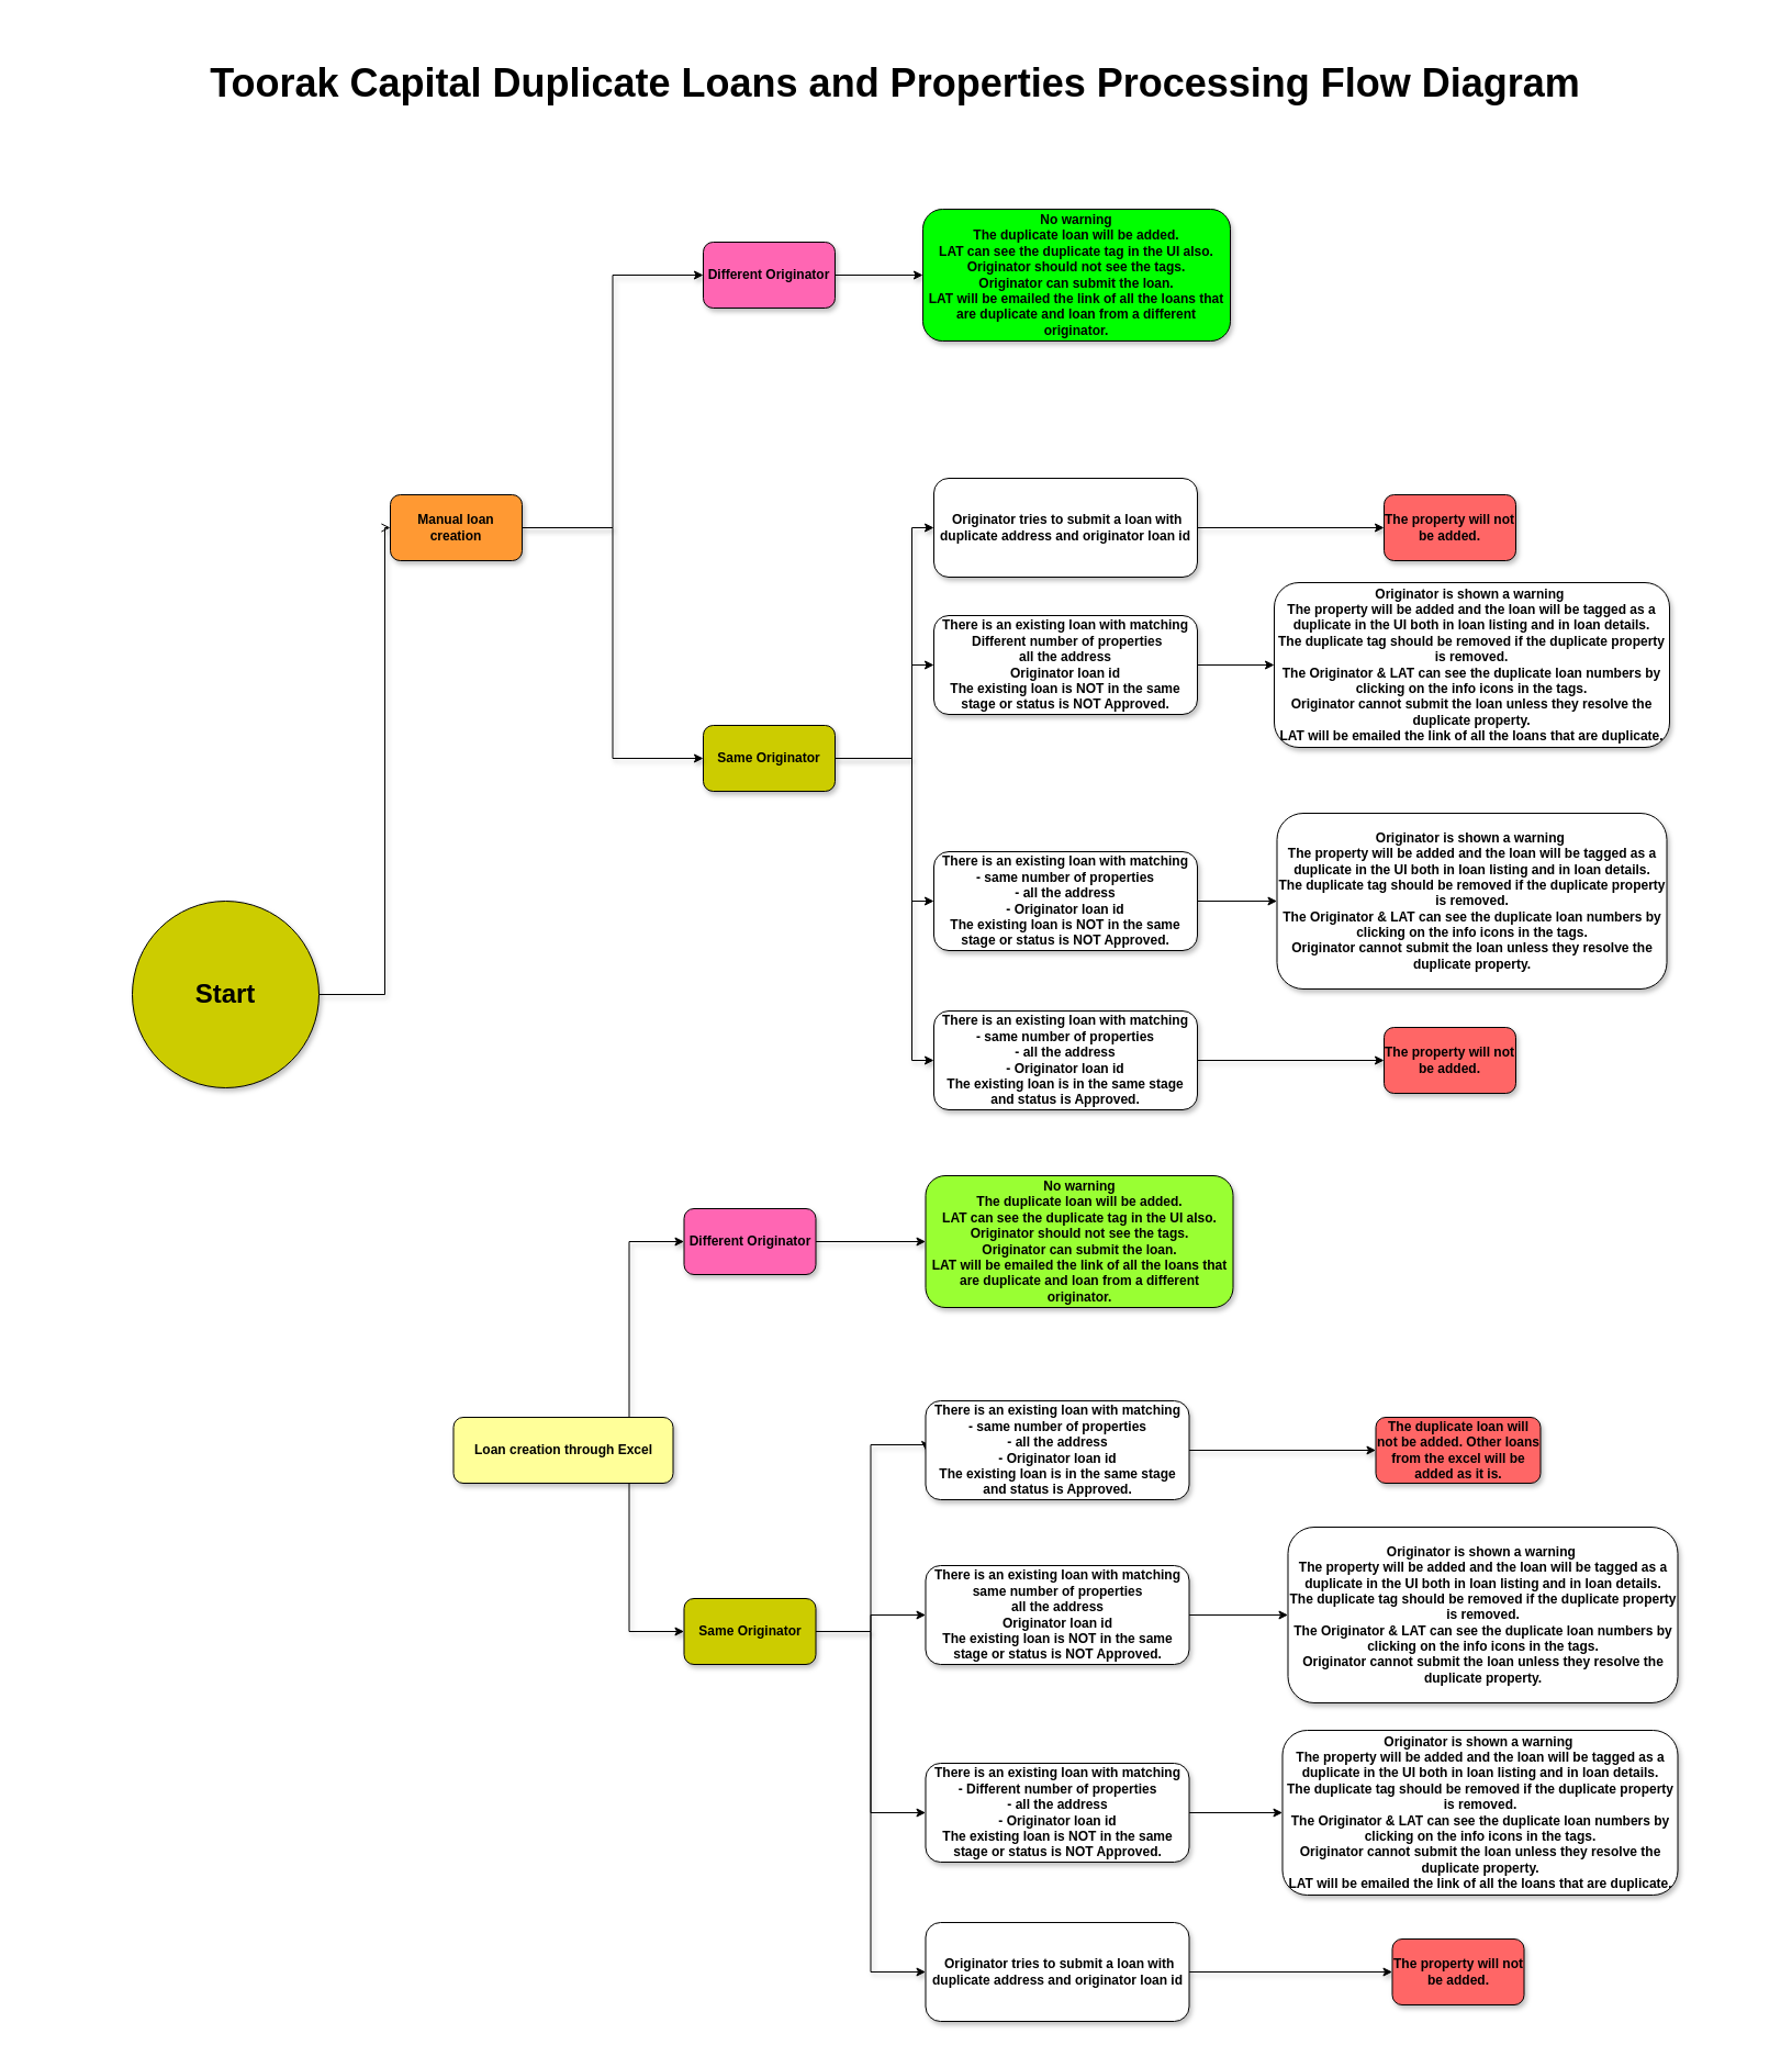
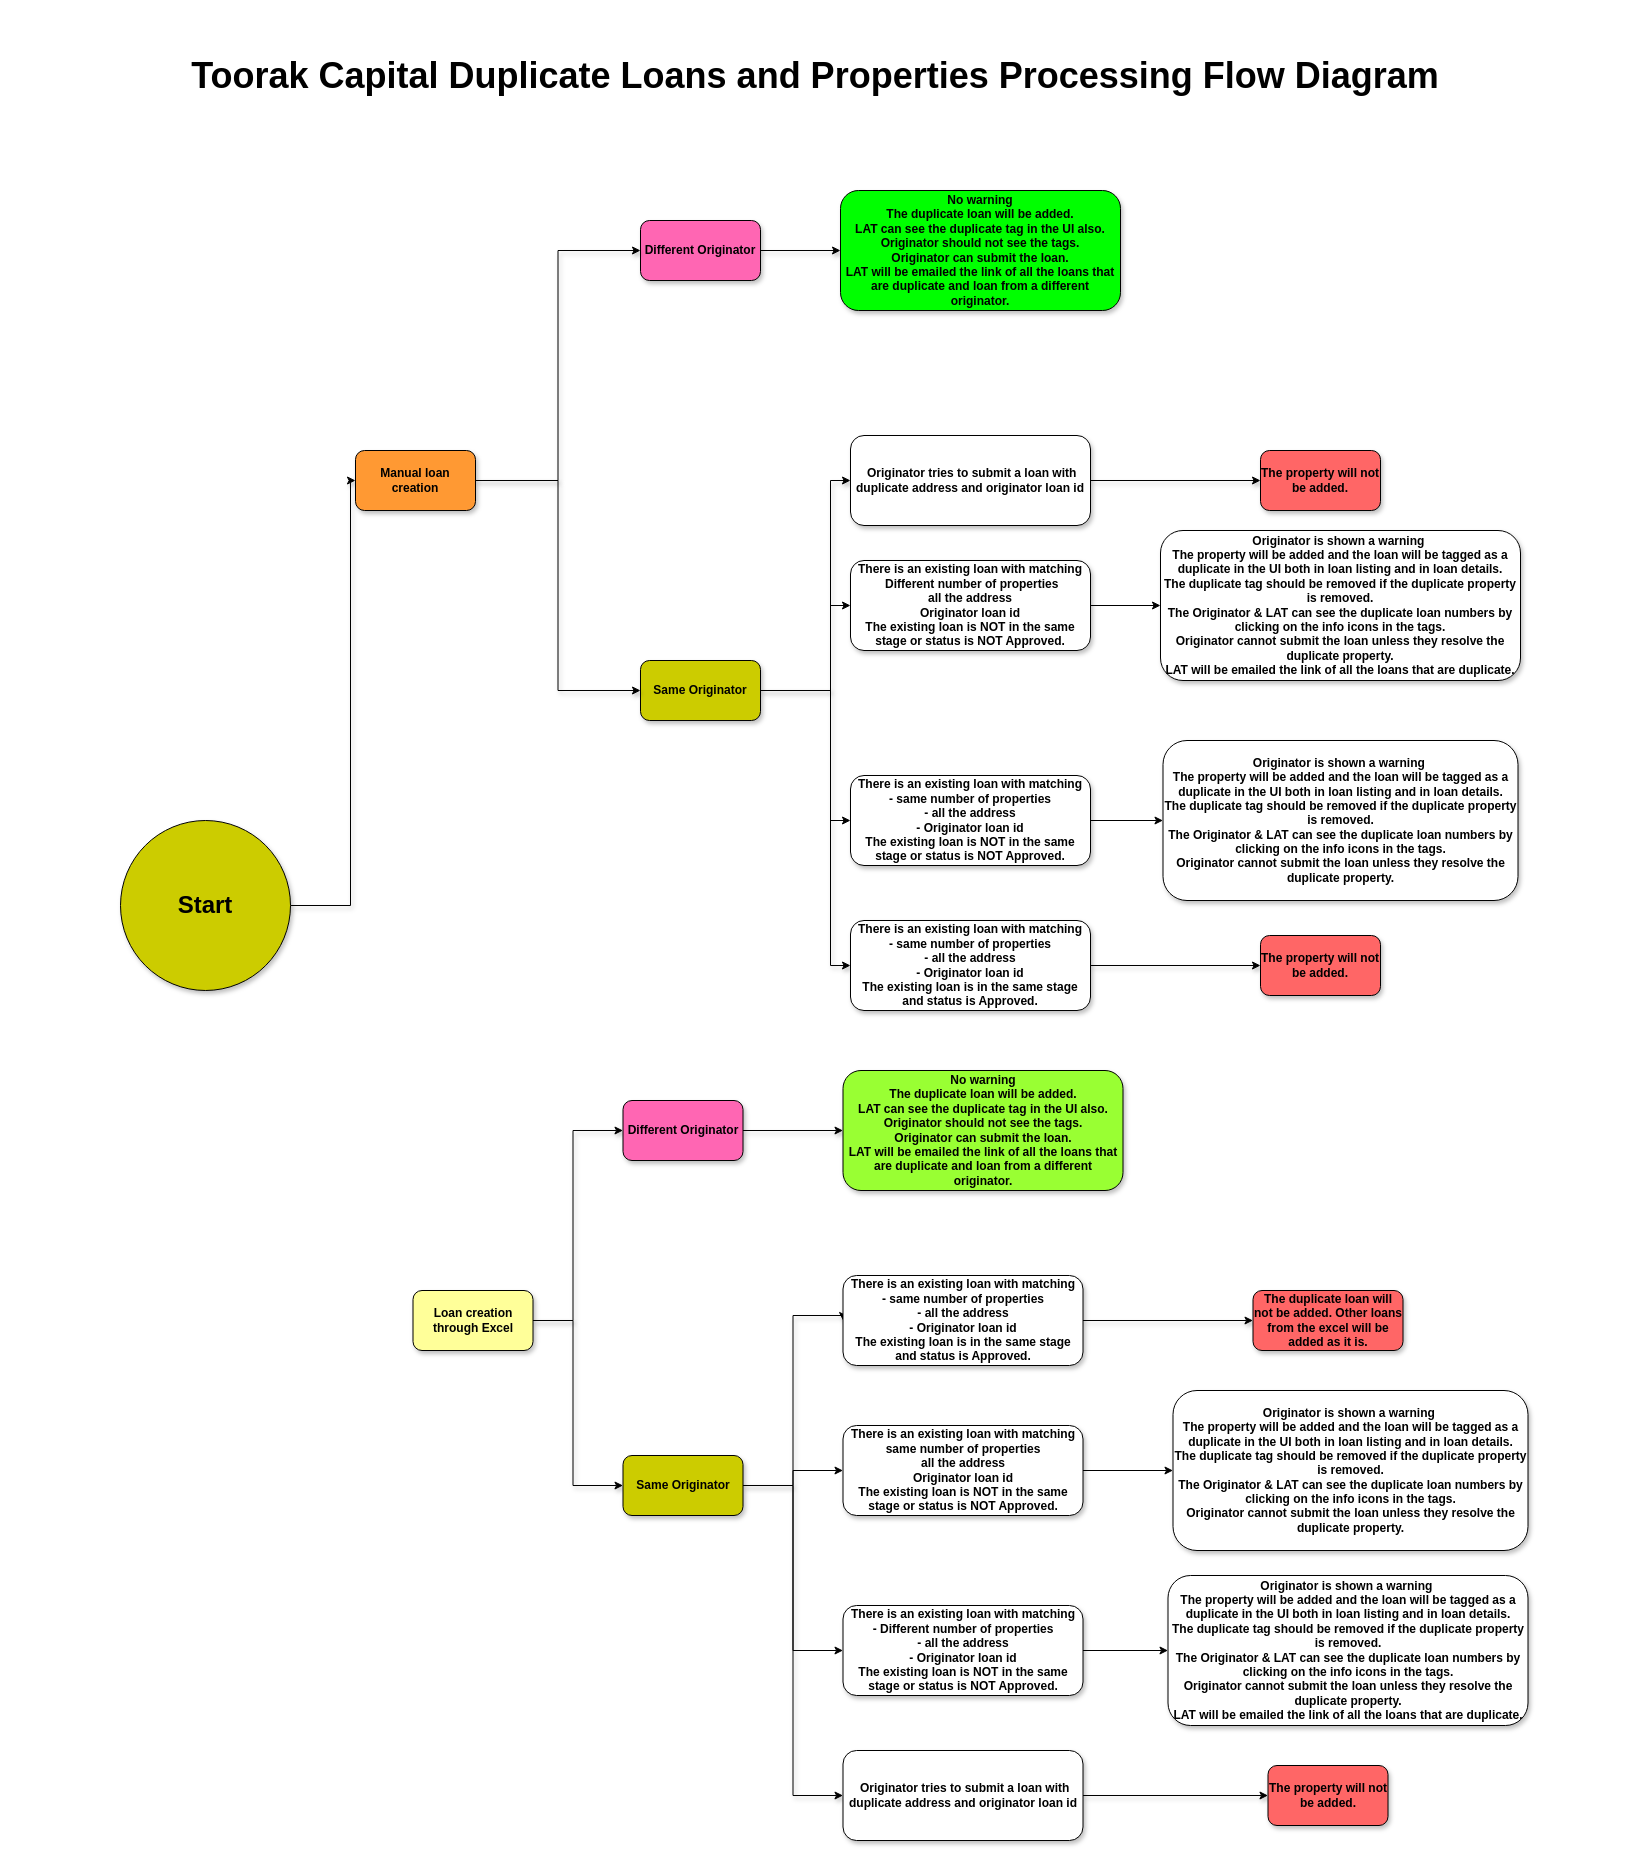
- <mxCell id="2" style="edgeStyle=orthogonalEdgeStyle;rounded=0;orthogonalLoop=1;jettySize=auto;html=1;entryX=0;entryY=0.5;entryDx=0;entryDy=0;shadow=1;endArrow=open;" parent="1" source="3" target="49" edge="1"><mxGeometry relative="1" as="geometry"><Array as="points"><mxPoint x="350" y="905" /><mxPoint x="350" y="480" /></Array></mxGeometry></mxCell>
+ <mxCell id="2" style="edgeStyle=orthogonalEdgeStyle;rounded=0;orthogonalLoop=1;jettySize=auto;html=1;entryX=0;entryY=0.5;entryDx=0;entryDy=0;shadow=1;" parent="1" source="3" target="49" edge="1"><mxGeometry relative="1" as="geometry"><Array as="points"><mxPoint x="350" y="905" /><mxPoint x="350" y="480" /></Array></mxGeometry></mxCell>
- <mxCell id="6" value="Loan creation through Excel" style="rounded=1;whiteSpace=wrap;html=1;fillColor=#FFFF99;fontStyle=1;shadow=1;" parent="1" vertex="1"><mxGeometry x="412.5" y="1290" width="200" height="60" as="geometry" /></mxCell>
+ <mxCell id="6" value="Loan creation through Excel" style="rounded=1;whiteSpace=wrap;html=1;fillColor=#FFFF99;fontStyle=1;shadow=1;" parent="1" vertex="1"><mxGeometry x="412.5" y="1290" width="120" height="60" as="geometry" /></mxCell>
